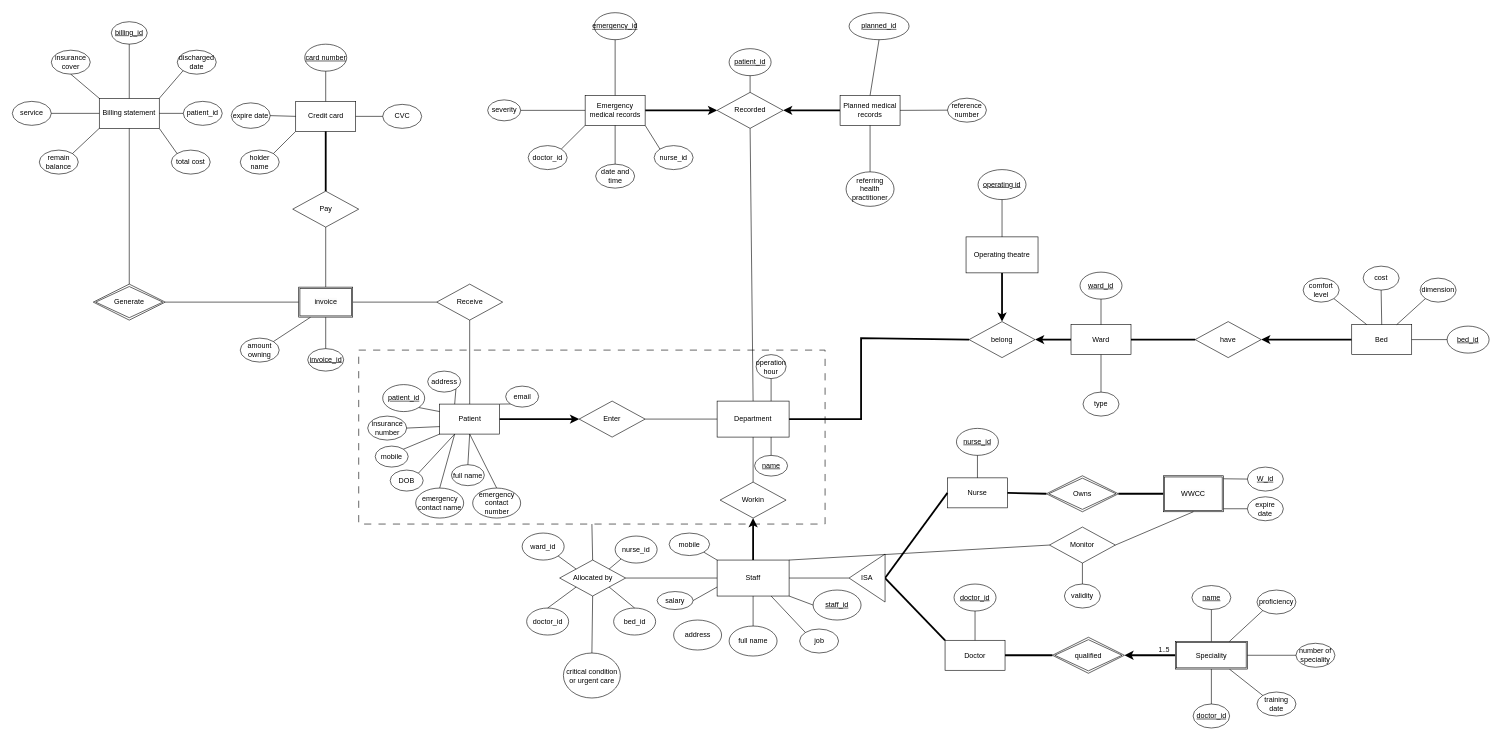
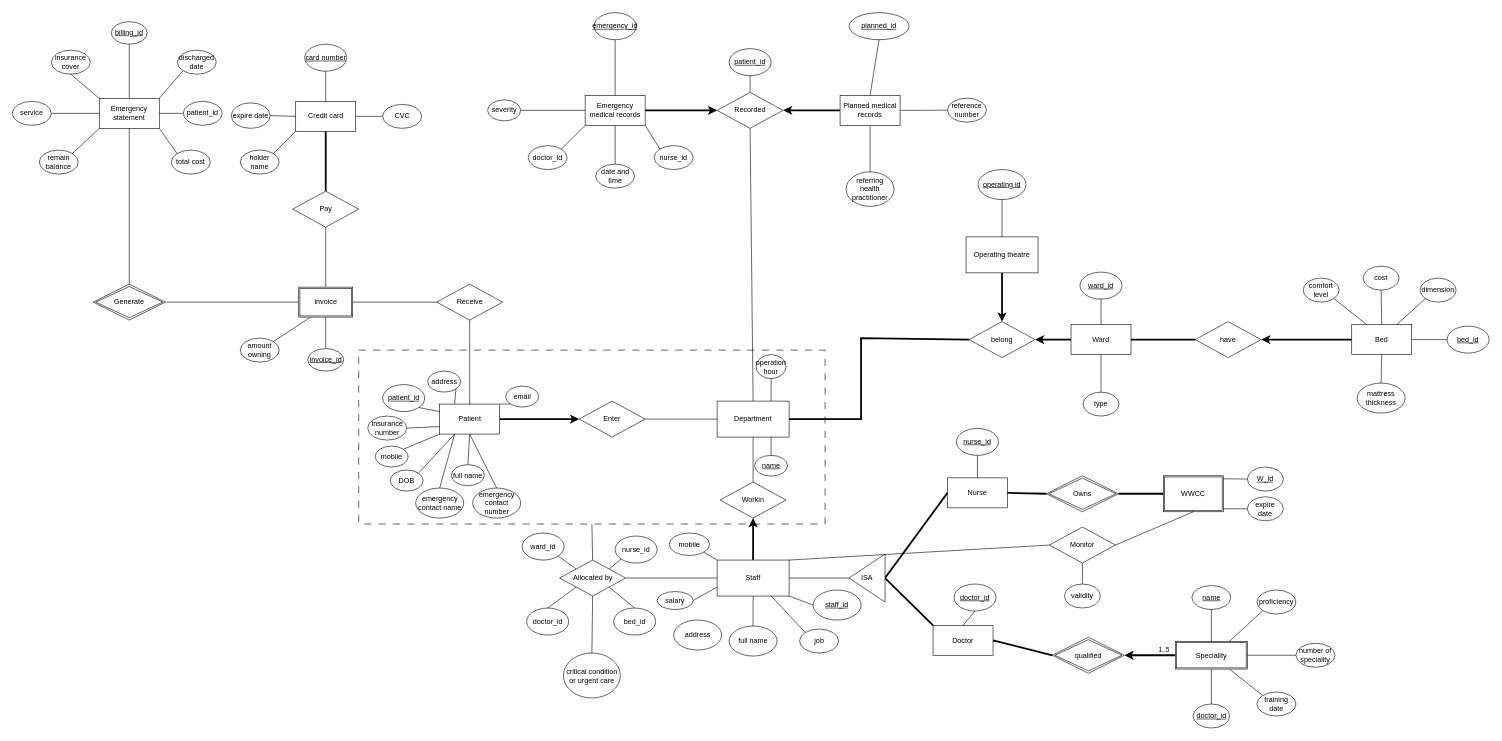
- <mxCell id="71" value="Billing statement" style="rounded=0;whiteSpace=wrap;html=1;" parent="1" vertex="1"><mxGeometry x="165" y="163.32" width="100" height="50" as="geometry" /></mxCell>
+ <mxCell id="71" value="Emergency statement" style="rounded=0;whiteSpace=wrap;html=1;" parent="1" vertex="1"><mxGeometry x="165" y="163.32" width="100" height="50" as="geometry" /></mxCell>
+ <mxCell id="88" value="" style="endArrow=none;html=1;rounded=0;entryX=0.5;entryY=1;entryDx=0;entryDy=0;exitX=0.5;exitY=0;exitDx=0;exitDy=0;" parent="1" source="47" target="38" edge="1"><mxGeometry width="50" height="50" relative="1" as="geometry"><mxPoint x="2072" y="618" as="sourcePoint" /><mxPoint x="2122" y="568" as="targetPoint" /></mxGeometry></mxCell>
+ <mxCell id="47" value="mattress thickness" style="ellipse;whiteSpace=wrap;html=1;" parent="1" vertex="1"><mxGeometry x="2262" y="638" width="80" height="50" as="geometry" /></mxCell>
- <mxCell id="23" value="Doctor" style="rounded=0;whiteSpace=wrap;html=1;" parent="1" vertex="1"><mxGeometry x="1575" y="1066.75" width="100" height="50" as="geometry" /></mxCell>
+ <mxCell id="23" value="Doctor" style="rounded=0;whiteSpace=wrap;html=1;" parent="1" vertex="1"><mxGeometry x="1555" y="1041.75" width="100" height="50" as="geometry" /></mxCell>
